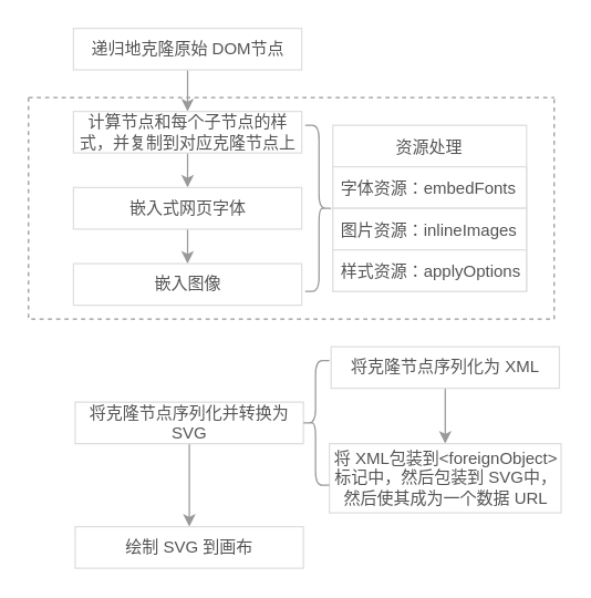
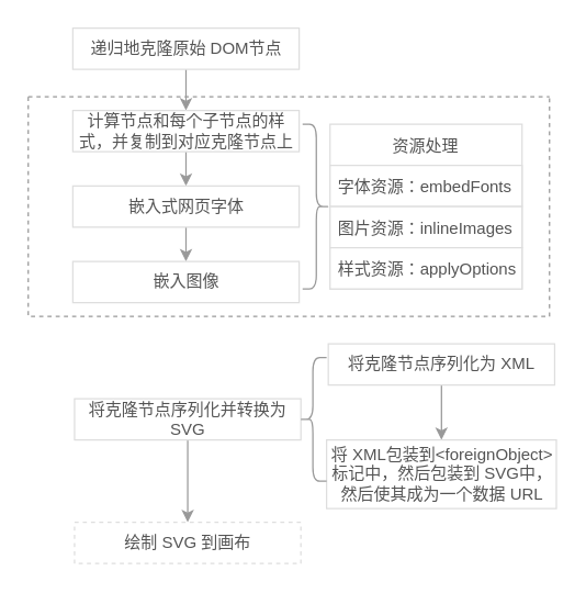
- <mxCell id="6" value="绘制 SVG 到画布" style="rounded=0;whiteSpace=wrap;html=1;fillColor=#FFFFFF;strokeColor=#DEDEDE;fontColor=#545454;shadow=0;" parent="1" vertex="1"><mxGeometry x="53.75" y="380" width="165" height="30" as="geometry" /></mxCell>
+ <mxCell id="6" value="绘制 SVG 到画布" style="rounded=0;whiteSpace=wrap;html=1;fillColor=#FFFFFF;strokeColor=#DEDEDE;fontColor=#545454;shadow=0;dashed=1;" parent="1" vertex="1"><mxGeometry x="53.75" y="380" width="165" height="30" as="geometry" /></mxCell>
